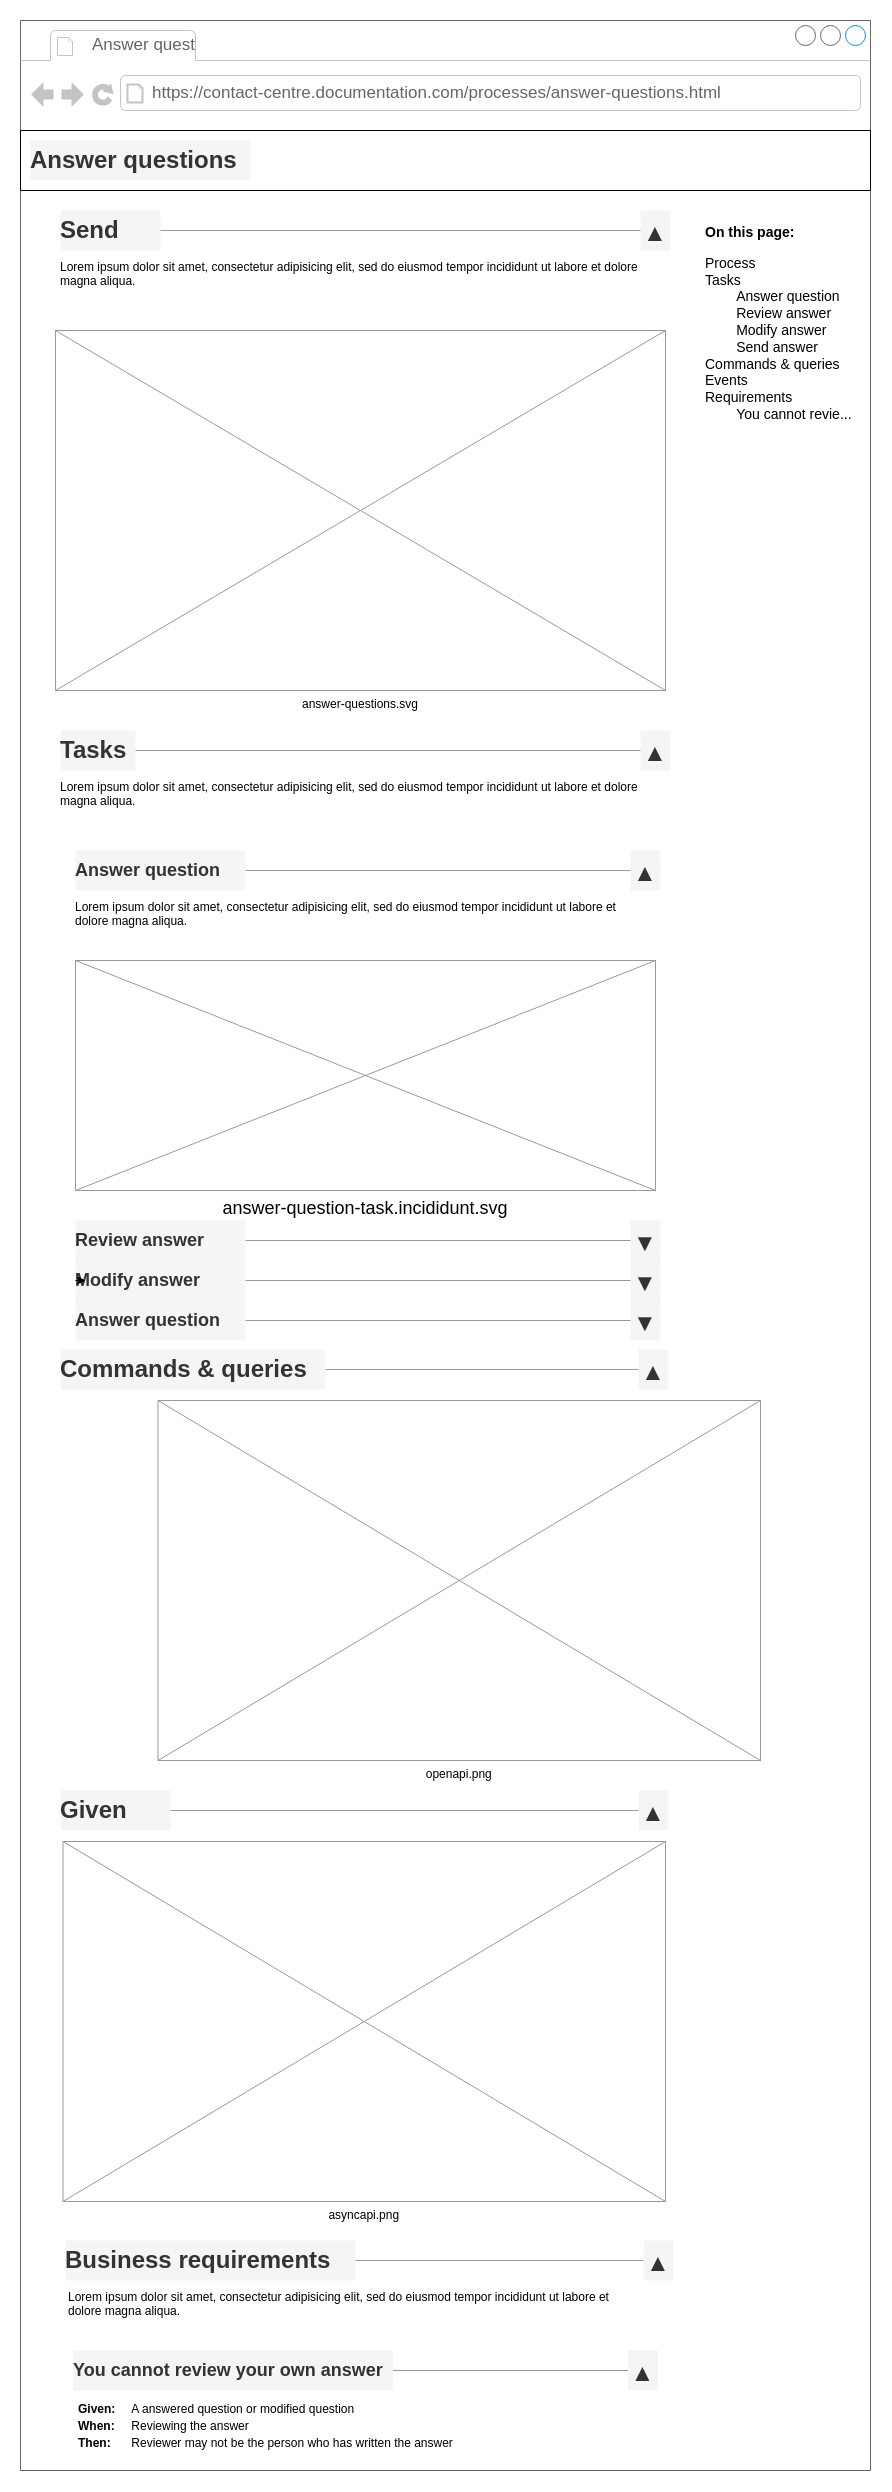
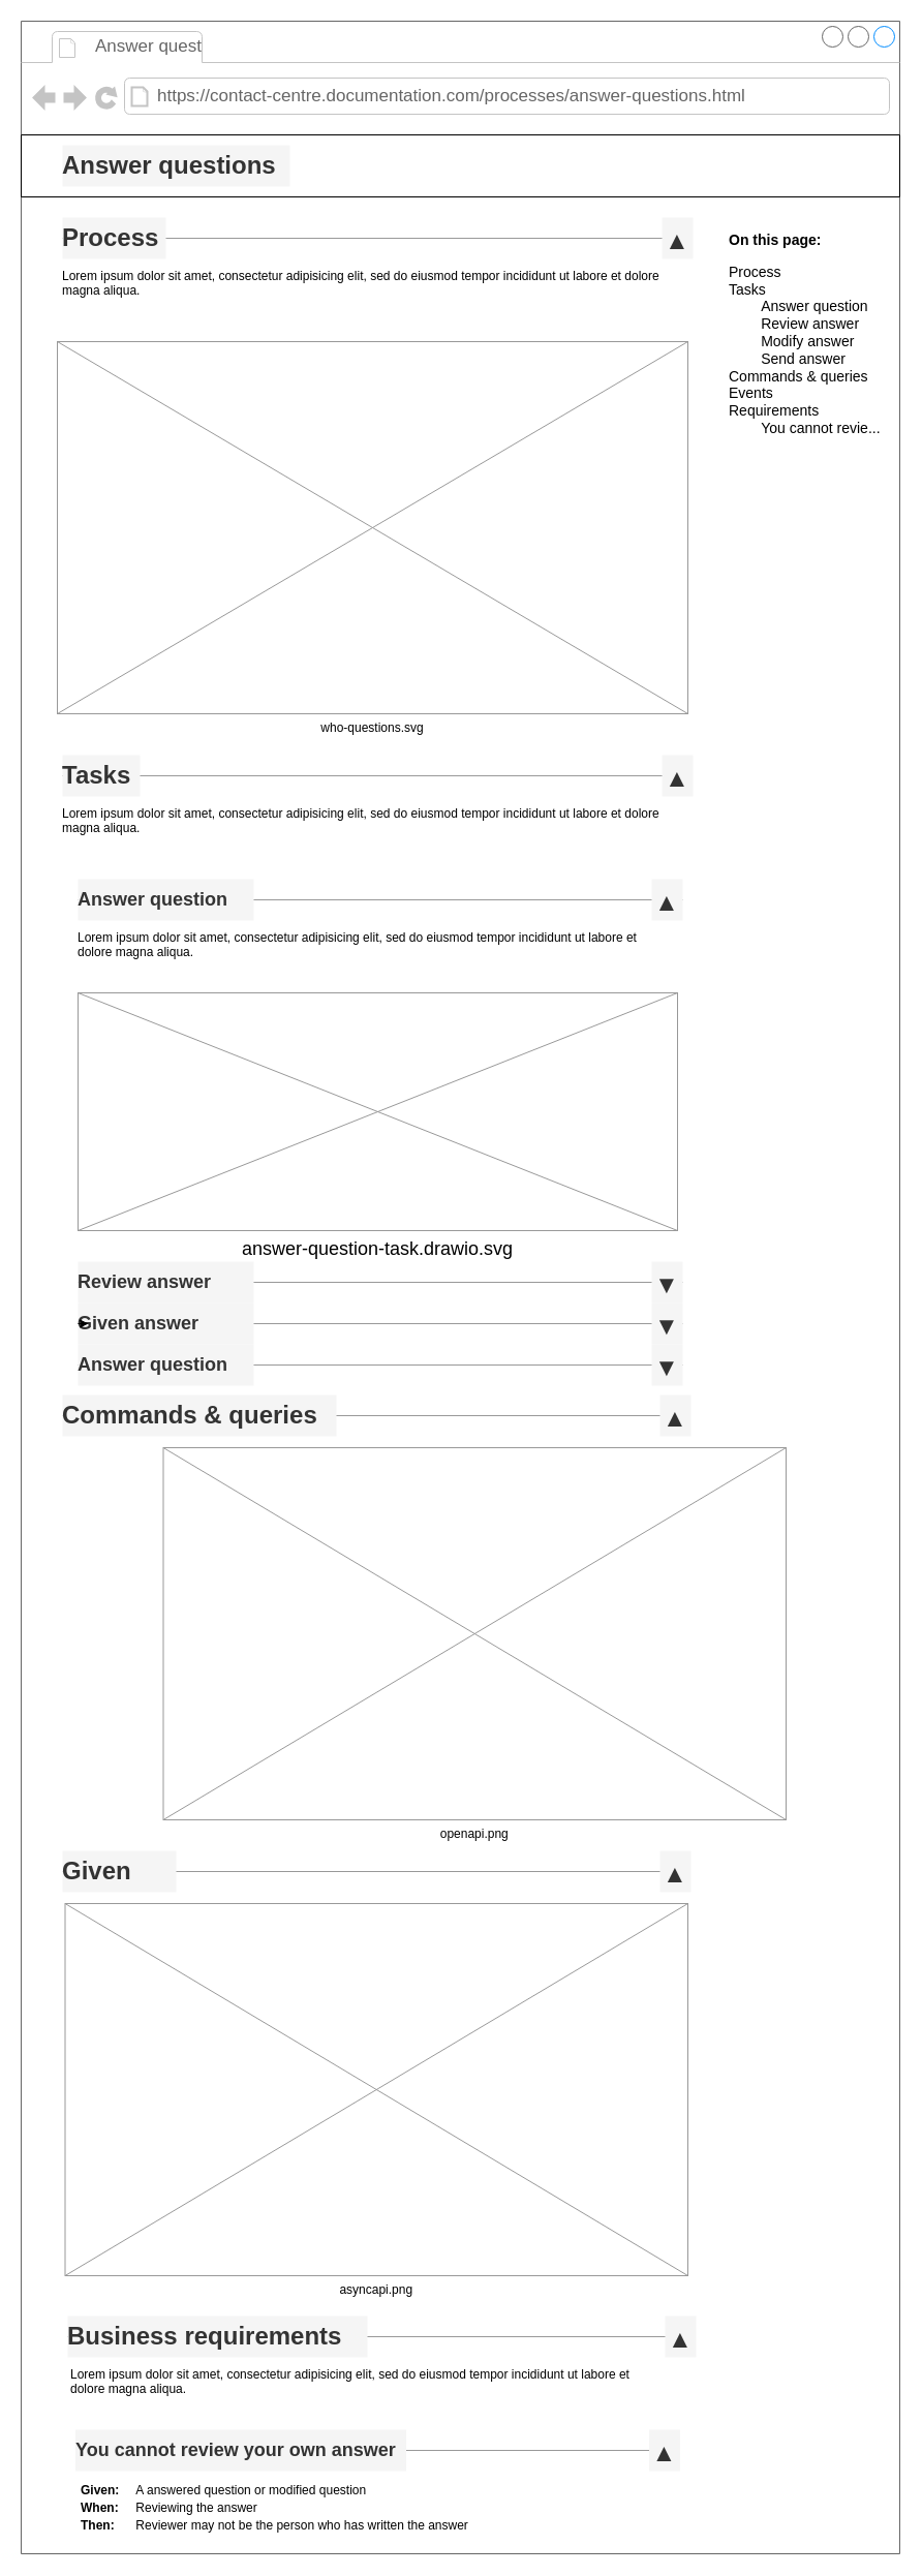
- <mxCell id="54" value="Answer questions" style="text;fontSize=24;fontStyle=1;verticalAlign=middle;align=left;labelBorderColor=none;fillColor=#f5f5f5;fontColor=#333333;whiteSpace=wrap;overflow=width;" vertex="1" parent="1"><mxGeometry x="30" y="140" width="220" height="40" as="geometry" /></mxCell>
+ <mxCell id="54" value="Answer questions" style="text;fontSize=24;fontStyle=1;verticalAlign=middle;align=left;labelBorderColor=none;fillColor=#f5f5f5;fontColor=#333333;whiteSpace=wrap;overflow=width;" vertex="1" parent="1"><mxGeometry x="60" y="140" width="220" height="40" as="geometry" /></mxCell>
- <mxCell id="10" value="Send" style="text;fontSize=24;fontStyle=1;verticalAlign=middle;align=left;labelBorderColor=none;fillColor=#f5f5f5;fontColor=#333333;whiteSpace=wrap;overflow=width;" parent="7" vertex="1"><mxGeometry x="5" width="100" height="40" as="geometry" /></mxCell>
+ <mxCell id="10" value="Process" style="text;fontSize=24;fontStyle=1;verticalAlign=middle;align=left;labelBorderColor=none;fillColor=#f5f5f5;fontColor=#333333;whiteSpace=wrap;overflow=width;" parent="7" vertex="1"><mxGeometry x="5" width="100" height="40" as="geometry" /></mxCell>
- <mxCell id="6" value="answer-questions.svg" style="verticalLabelPosition=bottom;shadow=0;dashed=0;align=center;verticalAlign=top;strokeWidth=1;shape=mxgraph.mockup.graphics.simpleIcon;strokeColor=#999999;" parent="1" vertex="1"><mxGeometry x="55" y="330" width="610" height="360" as="geometry" /></mxCell>
+ <mxCell id="6" value="who-questions.svg" style="verticalLabelPosition=bottom;shadow=0;dashed=0;align=center;verticalAlign=top;strokeWidth=1;shape=mxgraph.mockup.graphics.simpleIcon;strokeColor=#999999;" parent="1" vertex="1"><mxGeometry x="55" y="330" width="610" height="360" as="geometry" /></mxCell>
- <mxCell id="32" value="answer-question-task.incididunt.svg" style="verticalLabelPosition=bottom;shadow=0;dashed=0;align=center;verticalAlign=top;strokeWidth=1;shape=mxgraph.mockup.graphics.simpleIcon;strokeColor=#999999;fontSize=18;" parent="1" vertex="1"><mxGeometry x="75" y="960" width="580" height="230" as="geometry" /></mxCell>
+ <mxCell id="32" value="answer-question-task.drawio.svg" style="verticalLabelPosition=bottom;shadow=0;dashed=0;align=center;verticalAlign=top;strokeWidth=1;shape=mxgraph.mockup.graphics.simpleIcon;strokeColor=#999999;fontSize=18;" parent="1" vertex="1"><mxGeometry x="75" y="960" width="580" height="230" as="geometry" /></mxCell>
- <mxCell id="25" value="Modify answer" style="text;fontSize=18;fontStyle=1;verticalAlign=middle;align=left;labelBorderColor=none;fillColor=#f5f5f5;fontColor=#333333;whiteSpace=wrap;overflow=width;" parent="1" vertex="1"><mxGeometry x="75" y="1260" width="170" height="40" as="geometry" /></mxCell>
+ <mxCell id="25" value="Given answer" style="text;fontSize=18;fontStyle=1;verticalAlign=middle;align=left;labelBorderColor=none;fillColor=#f5f5f5;fontColor=#333333;whiteSpace=wrap;overflow=width;" parent="1" vertex="1"><mxGeometry x="75" y="1260" width="170" height="40" as="geometry" /></mxCell>
